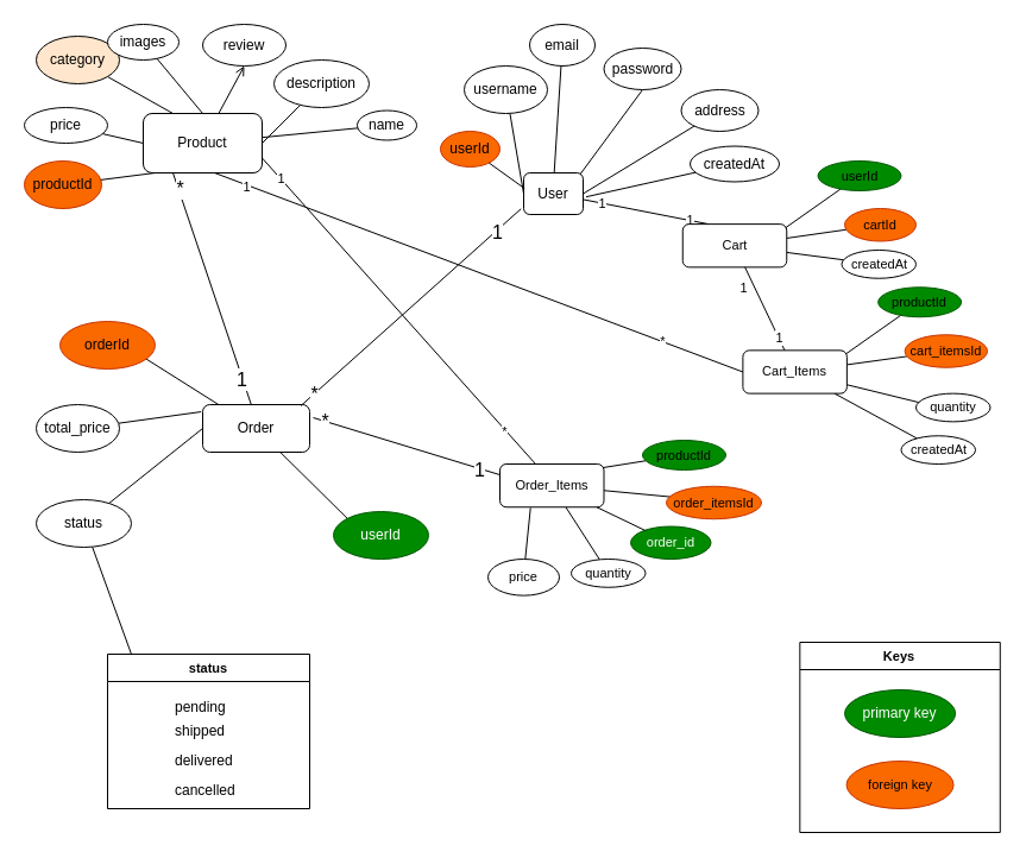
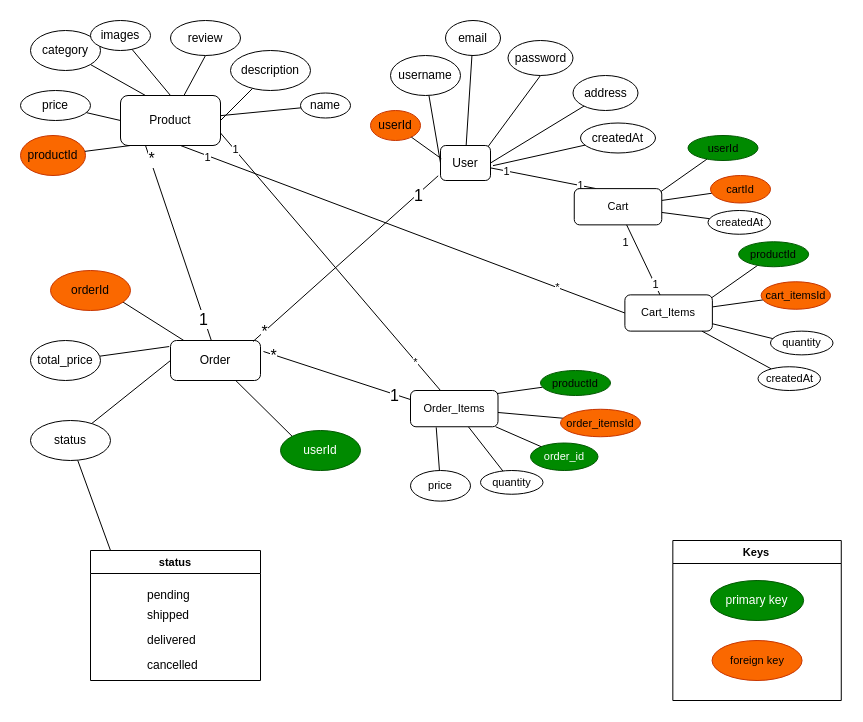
- <mxCell id="5" value="category" style="ellipse;whiteSpace=wrap;html=1;fillColor=#ffe6cc;" parent="1" vertex="1"><mxGeometry x="30" y="30" width="70" height="40" as="geometry" /></mxCell>
+ <mxCell id="5" value="category" style="ellipse;whiteSpace=wrap;html=1;" parent="1" vertex="1"><mxGeometry x="30" y="30" width="70" height="40" as="geometry" /></mxCell>
- <mxCell id="2" style="edgeStyle=none;html=1;entryX=0.5;entryY=1;entryDx=0;entryDy=0;endArrow=open;endFill=0;" parent="1" source="3" target="11" edge="1"><mxGeometry relative="1" as="geometry" /></mxCell>
+ <mxCell id="2" style="edgeStyle=none;html=1;entryX=0.5;entryY=1;entryDx=0;entryDy=0;endArrow=none;endFill=0;" parent="1" source="3" target="11" edge="1"><mxGeometry relative="1" as="geometry" /></mxCell>
- <mxCell id="57" value="Order_Items" style="rounded=1;whiteSpace=wrap;html=1;labelBackgroundColor=default;fontFamily=Helvetica;fontSize=11;fontColor=default;" parent="1" vertex="1"><mxGeometry x="420" y="390" width="87.5" height="36.25" as="geometry" /></mxCell>
+ <mxCell id="57" value="Order_Items" style="rounded=1;whiteSpace=wrap;html=1;labelBackgroundColor=default;fontFamily=Helvetica;fontSize=11;fontColor=default;" parent="1" vertex="1"><mxGeometry x="410" y="390" width="87.5" height="36.25" as="geometry" /></mxCell>
